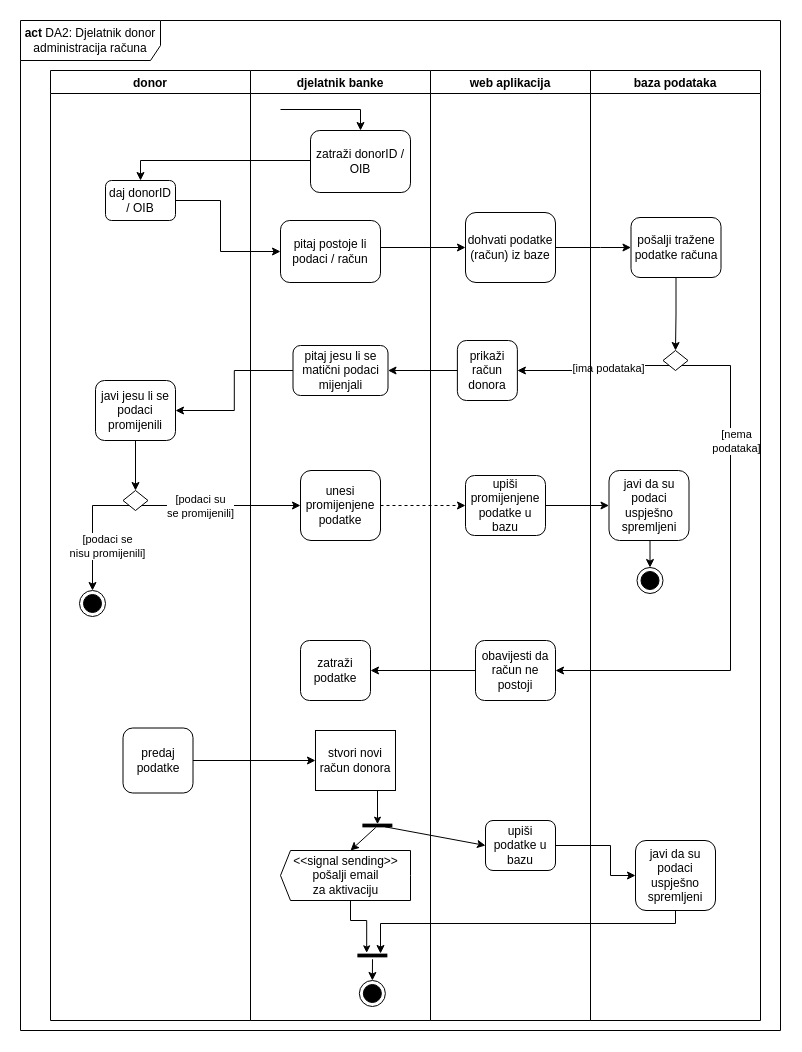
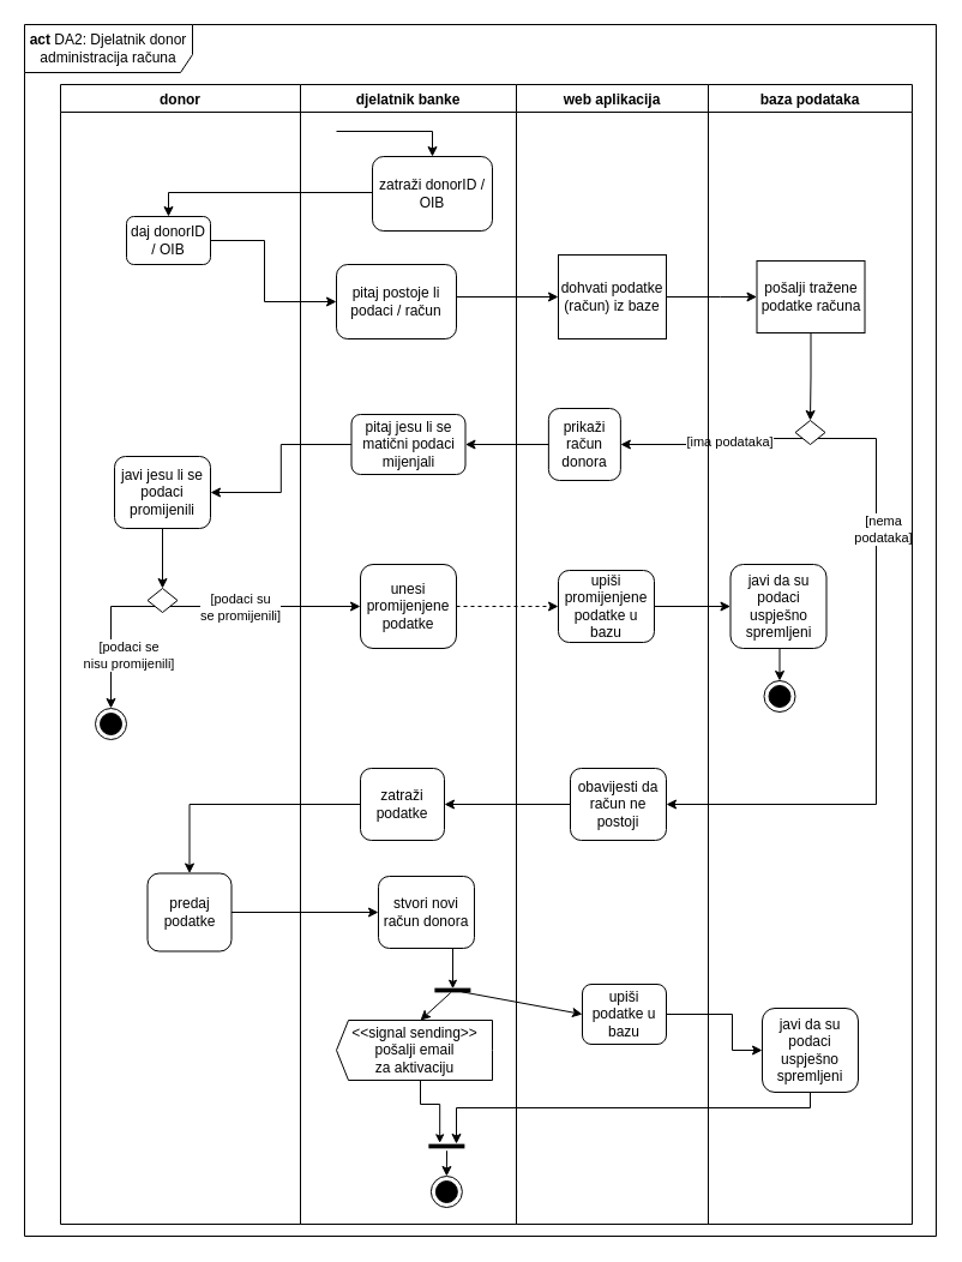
- <mxCell id="26" value="dohvati podatke (račun) iz baze" style="rounded=1;whiteSpace=wrap;html=1;" parent="25" vertex="1"><mxGeometry x="35" y="142" width="90" height="70" as="geometry" /></mxCell>
+ <mxCell id="26" value="dohvati podatke (račun) iz baze" style="whiteSpace=wrap;html=1;rounded=0;" parent="25" vertex="1"><mxGeometry x="35" y="142" width="90" height="70" as="geometry" /></mxCell>
- <mxCell id="48" value="pošalji tražene podatke računa" style="rounded=1;whiteSpace=wrap;html=1;" parent="46" vertex="1"><mxGeometry x="40.5" y="147" width="90" height="60" as="geometry" /></mxCell>
+ <mxCell id="48" value="pošalji tražene podatke računa" style="whiteSpace=wrap;html=1;rounded=0;" parent="46" vertex="1"><mxGeometry x="40.5" y="147" width="90" height="60" as="geometry" /></mxCell>
+ <mxCell id="44" style="edgeStyle=orthogonalEdgeStyle;rounded=0;orthogonalLoop=1;jettySize=auto;html=1;exitX=0;exitY=0.5;exitDx=0;exitDy=0;entryX=0.5;entryY=0;entryDx=0;entryDy=0;" parent="1" source="16" target="8" edge="1"><mxGeometry relative="1" as="geometry" /></mxCell>
- <mxCell id="18" value="stvori novi račun donora" style="whiteSpace=wrap;html=1;rounded=0;" parent="12" vertex="1"><mxGeometry x="64.99" y="660" width="80" height="60" as="geometry" /></mxCell>
+ <mxCell id="18" value="stvori novi račun donora" style="rounded=1;whiteSpace=wrap;html=1;" parent="12" vertex="1"><mxGeometry x="64.99" y="660" width="80" height="60" as="geometry" /></mxCell>
